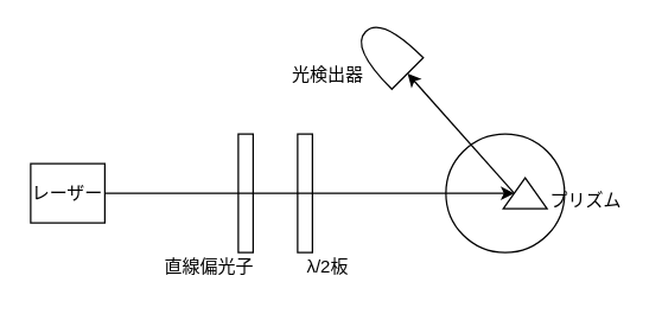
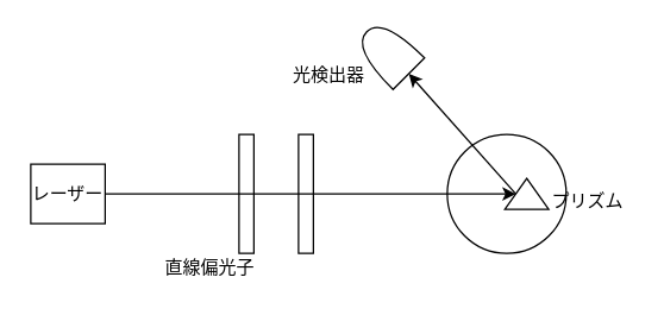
- <mxCell id="12" value="λ/2板" style="text;html=1;align=center;verticalAlign=middle;resizable=0;points=[];autosize=1;" vertex="1" parent="1"><mxGeometry x="200" y="170" width="40" height="20" as="geometry" /></mxCell>
